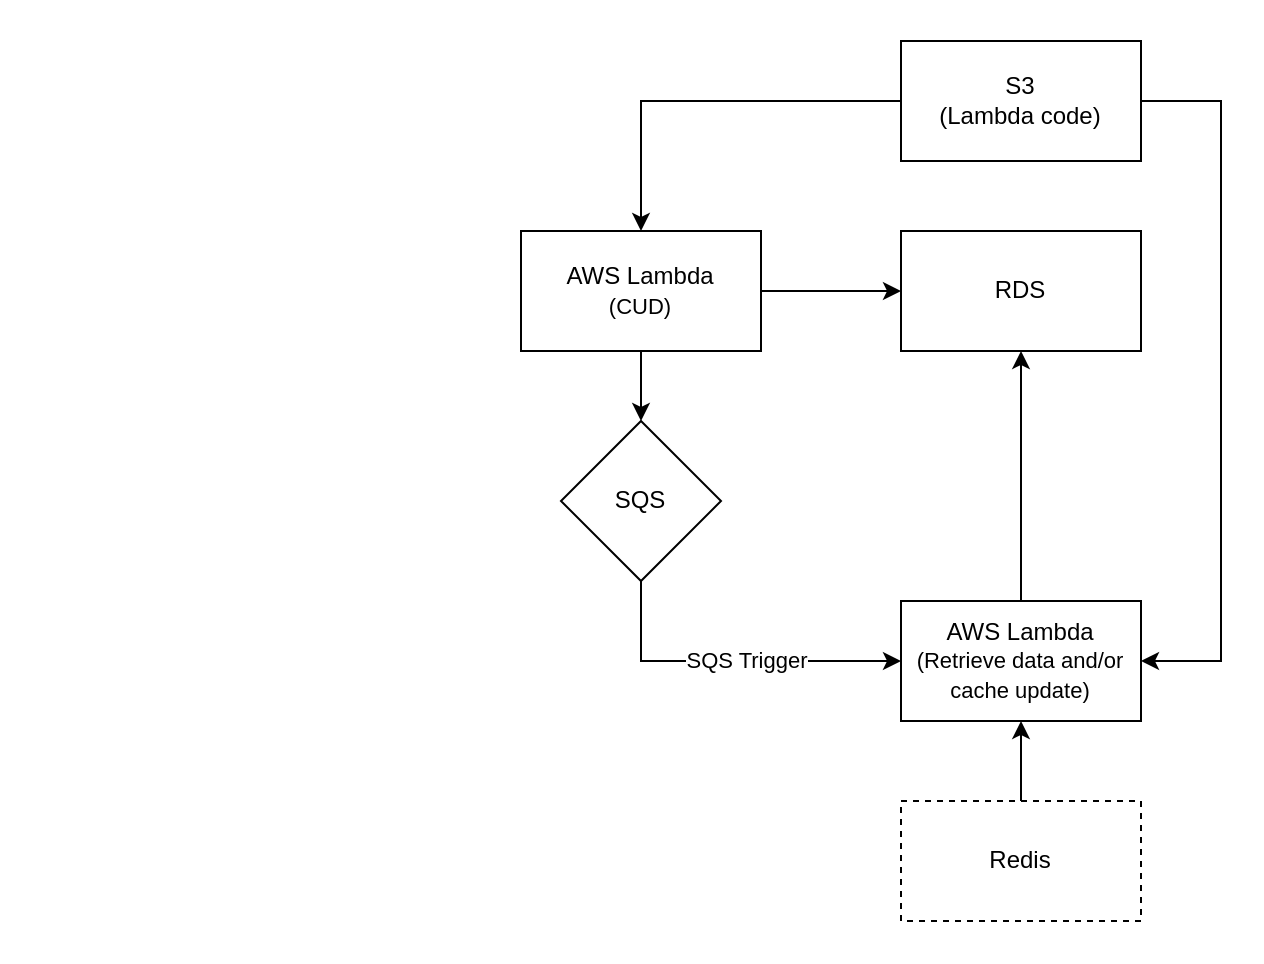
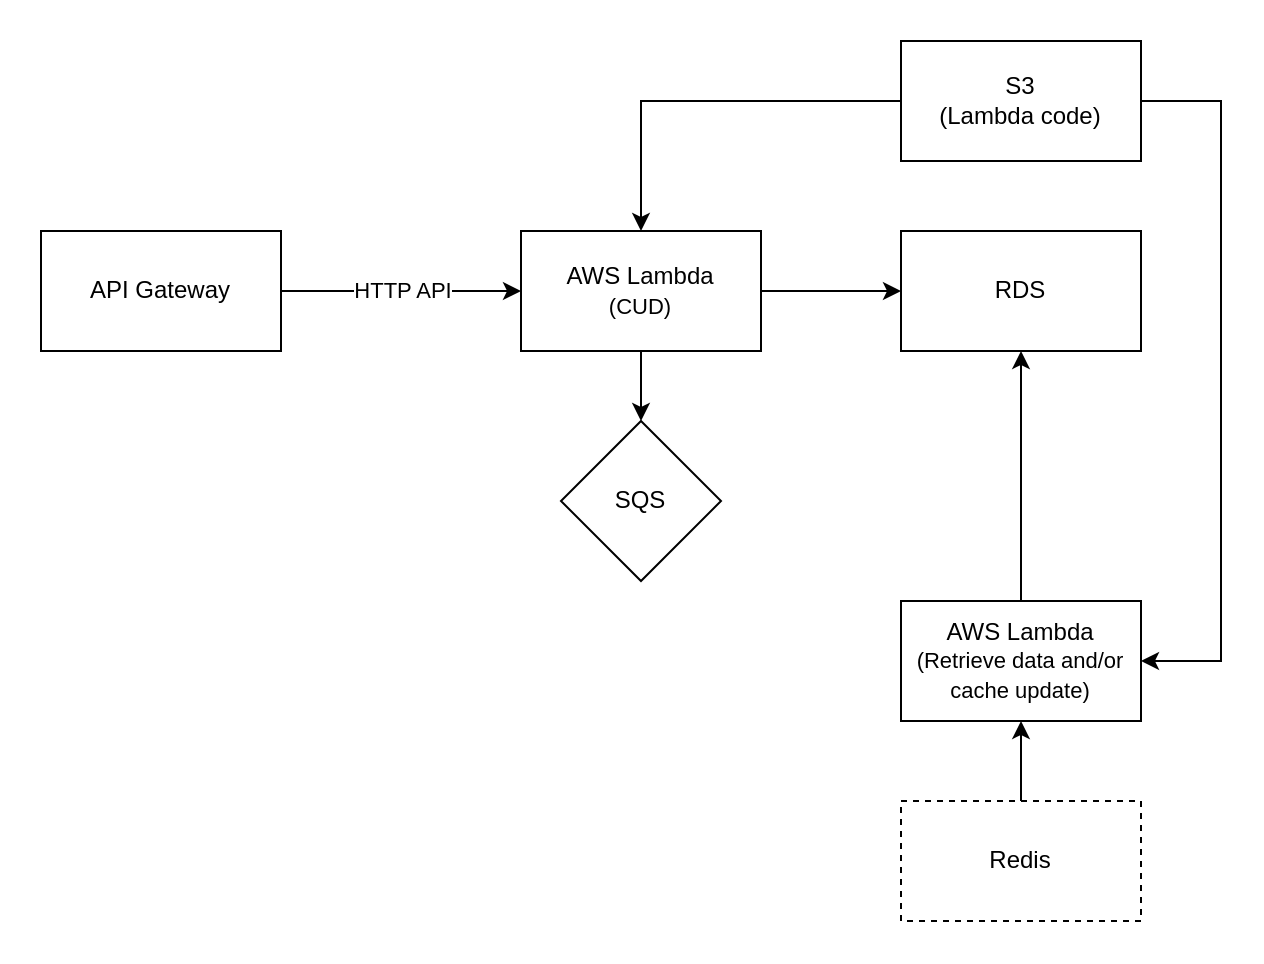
+ <mxCell id="3" value="API Gateway" style="rounded=0;whiteSpace=wrap;html=1;" parent="1" vertex="1"><mxGeometry x="20" y="115" width="120" height="60" as="geometry" /></mxCell>
+ <mxCell id="2" value="HTTP API" style="edgeStyle=orthogonalEdgeStyle;rounded=0;orthogonalLoop=1;jettySize=auto;html=1;exitX=1;exitY=0.5;exitDx=0;exitDy=0;entryX=0;entryY=0.5;entryDx=0;entryDy=0;" parent="1" source="3" target="6" edge="1"><mxGeometry x="0.011" relative="1" as="geometry"><mxPoint as="offset" /></mxGeometry></mxCell>
- <mxCell id="8" value="SQS Trigger" style="edgeStyle=orthogonalEdgeStyle;rounded=0;orthogonalLoop=1;jettySize=auto;html=1;entryX=0;entryY=0.5;entryDx=0;entryDy=0;" parent="1" source="9" target="11" edge="1"><mxGeometry x="0.091" relative="1" as="geometry"><mxPoint x="320" y="360" as="targetPoint" /><Array as="points"><mxPoint x="320" y="330" /></Array><mxPoint as="offset" /></mxGeometry></mxCell>
